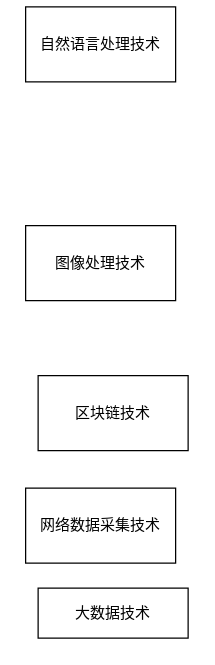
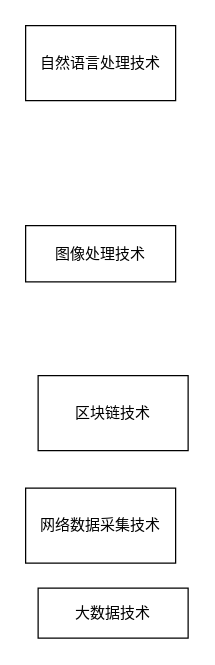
- <mxCell id="2" value="自然语言处理技术" style="rounded=0;whiteSpace=wrap;html=1;" vertex="1" parent="1"><mxGeometry x="20" y="5" width="120" height="60" as="geometry" /></mxCell>
+ <mxCell id="2" value="自然语言处理技术" style="rounded=0;whiteSpace=wrap;html=1;" vertex="1" parent="1"><mxGeometry x="20" y="20" width="120" height="60" as="geometry" /></mxCell>
- <mxCell id="3" value="图像处理技术" style="rounded=0;whiteSpace=wrap;html=1;" vertex="1" parent="1"><mxGeometry x="20" y="180" width="120" height="60" as="geometry" /></mxCell>
+ <mxCell id="3" value="图像处理技术" style="rounded=0;whiteSpace=wrap;html=1;" vertex="1" parent="1"><mxGeometry x="20" y="180" width="120" height="45" as="geometry" /></mxCell>
